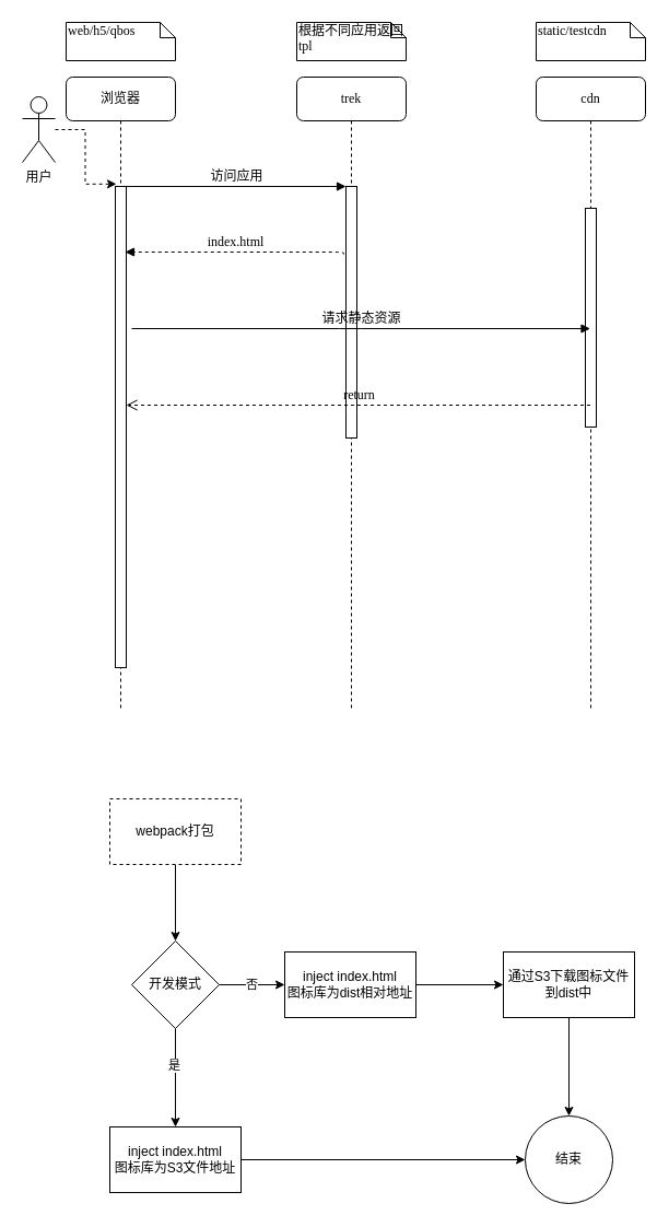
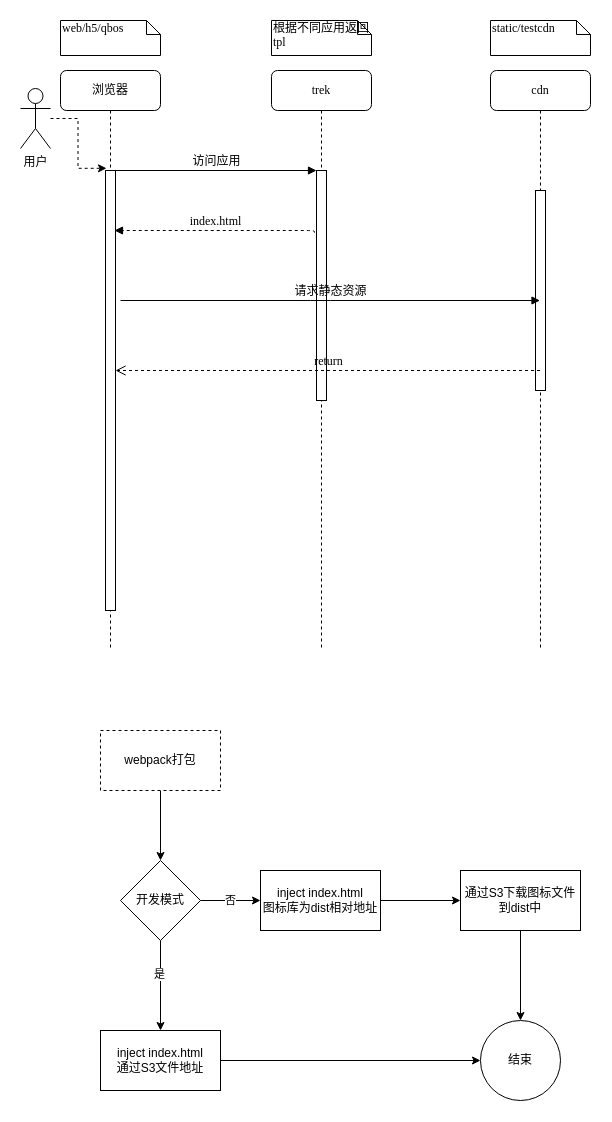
- <mxCell id="20" value="inject index.html&lt;br&gt;图标库为S3文件地址" style="whiteSpace=wrap;html=1;rounded=0;" vertex="1" parent="1"><mxGeometry x="100" y="1030" width="120" height="60" as="geometry" /></mxCell>
+ <mxCell id="20" value="inject index.html&lt;br&gt;通过S3文件地址" style="whiteSpace=wrap;html=1;rounded=0;" vertex="1" parent="1"><mxGeometry x="100" y="1030" width="120" height="60" as="geometry" /></mxCell>
